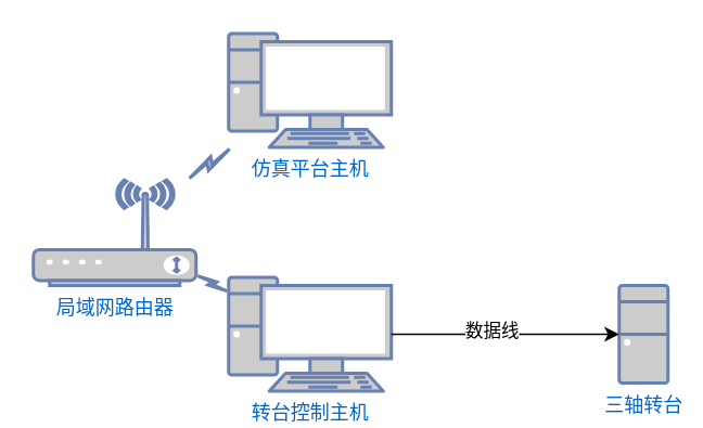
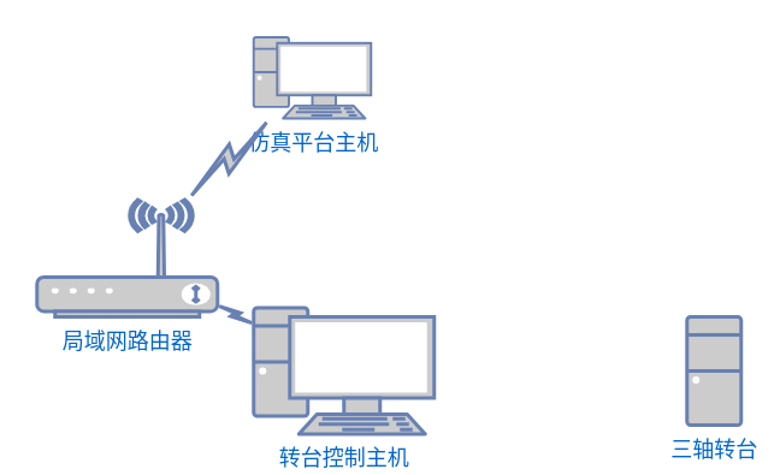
- <mxCell id="2" value="&lt;div&gt;仿真平台主机&lt;/div&gt;" style="fontColor=#0066CC;verticalAlign=top;verticalLabelPosition=bottom;labelPosition=center;align=center;html=1;outlineConnect=0;fillColor=#CCCCCC;strokeColor=#6881B3;gradientColor=none;gradientDirection=north;strokeWidth=2;shape=mxgraph.networks.pc;" parent="1" vertex="1"><mxGeometry x="140" y="20" width="100" height="70" as="geometry" /></mxCell>
+ <mxCell id="2" value="&lt;div&gt;仿真平台主机&lt;/div&gt;" style="fontColor=#0066CC;verticalAlign=top;verticalLabelPosition=bottom;labelPosition=center;align=center;html=1;outlineConnect=0;fillColor=#CCCCCC;strokeColor=#6881B3;gradientColor=none;gradientDirection=north;strokeWidth=2;shape=mxgraph.networks.pc;" parent="1" vertex="1"><mxGeometry x="140" y="20" width="65" height="45" as="geometry" /></mxCell>
- <mxCell id="8" style="edgeStyle=orthogonalEdgeStyle;rounded=0;orthogonalLoop=1;jettySize=auto;html=1;entryX=0;entryY=0.5;entryDx=0;entryDy=0;entryPerimeter=0;" parent="1" source="3" target="7" edge="1"><mxGeometry relative="1" as="geometry" /></mxCell>
- <mxCell id="9" value="Text" style="edgeLabel;html=1;align=center;verticalAlign=middle;resizable=0;points=[];" parent="8" vertex="1" connectable="0"><mxGeometry x="-0.139" y="1" relative="1" as="geometry"><mxPoint as="offset" /></mxGeometry></mxCell>
- <mxCell id="10" value="数据线" style="edgeLabel;html=1;align=center;verticalAlign=middle;resizable=0;points=[];" parent="8" vertex="1" connectable="0"><mxGeometry x="-0.122" y="3" relative="1" as="geometry"><mxPoint as="offset" /></mxGeometry></mxCell>
